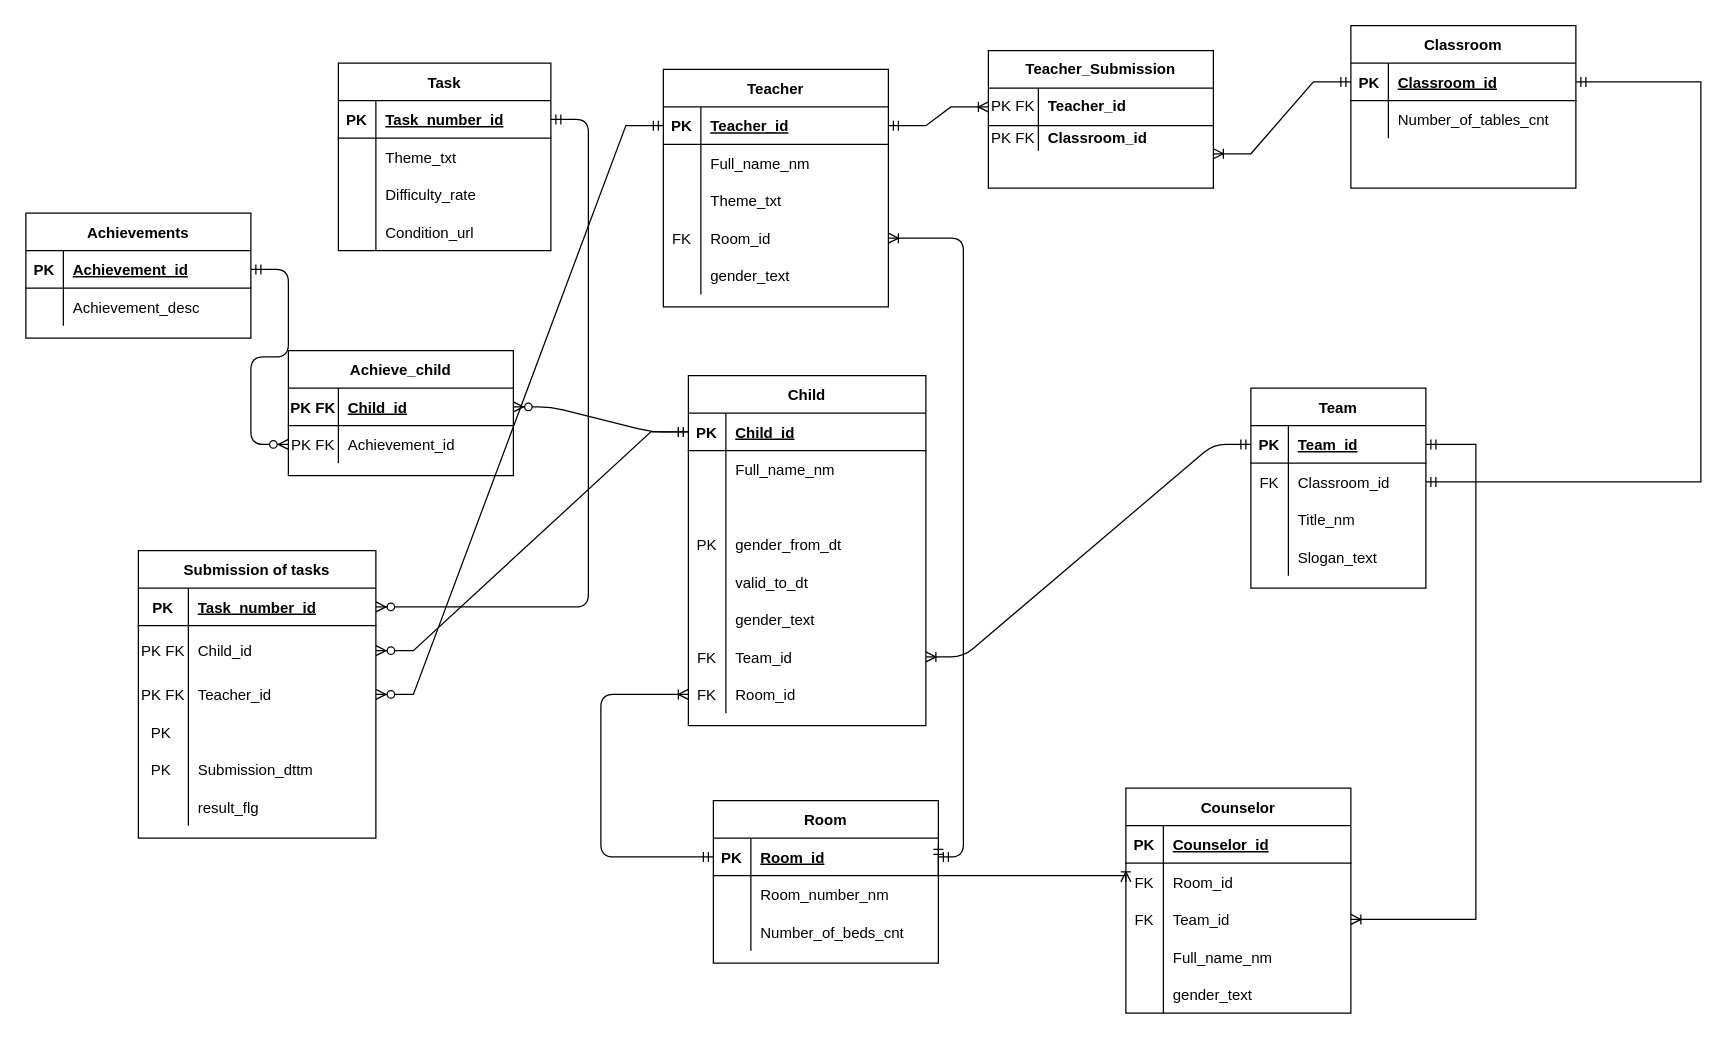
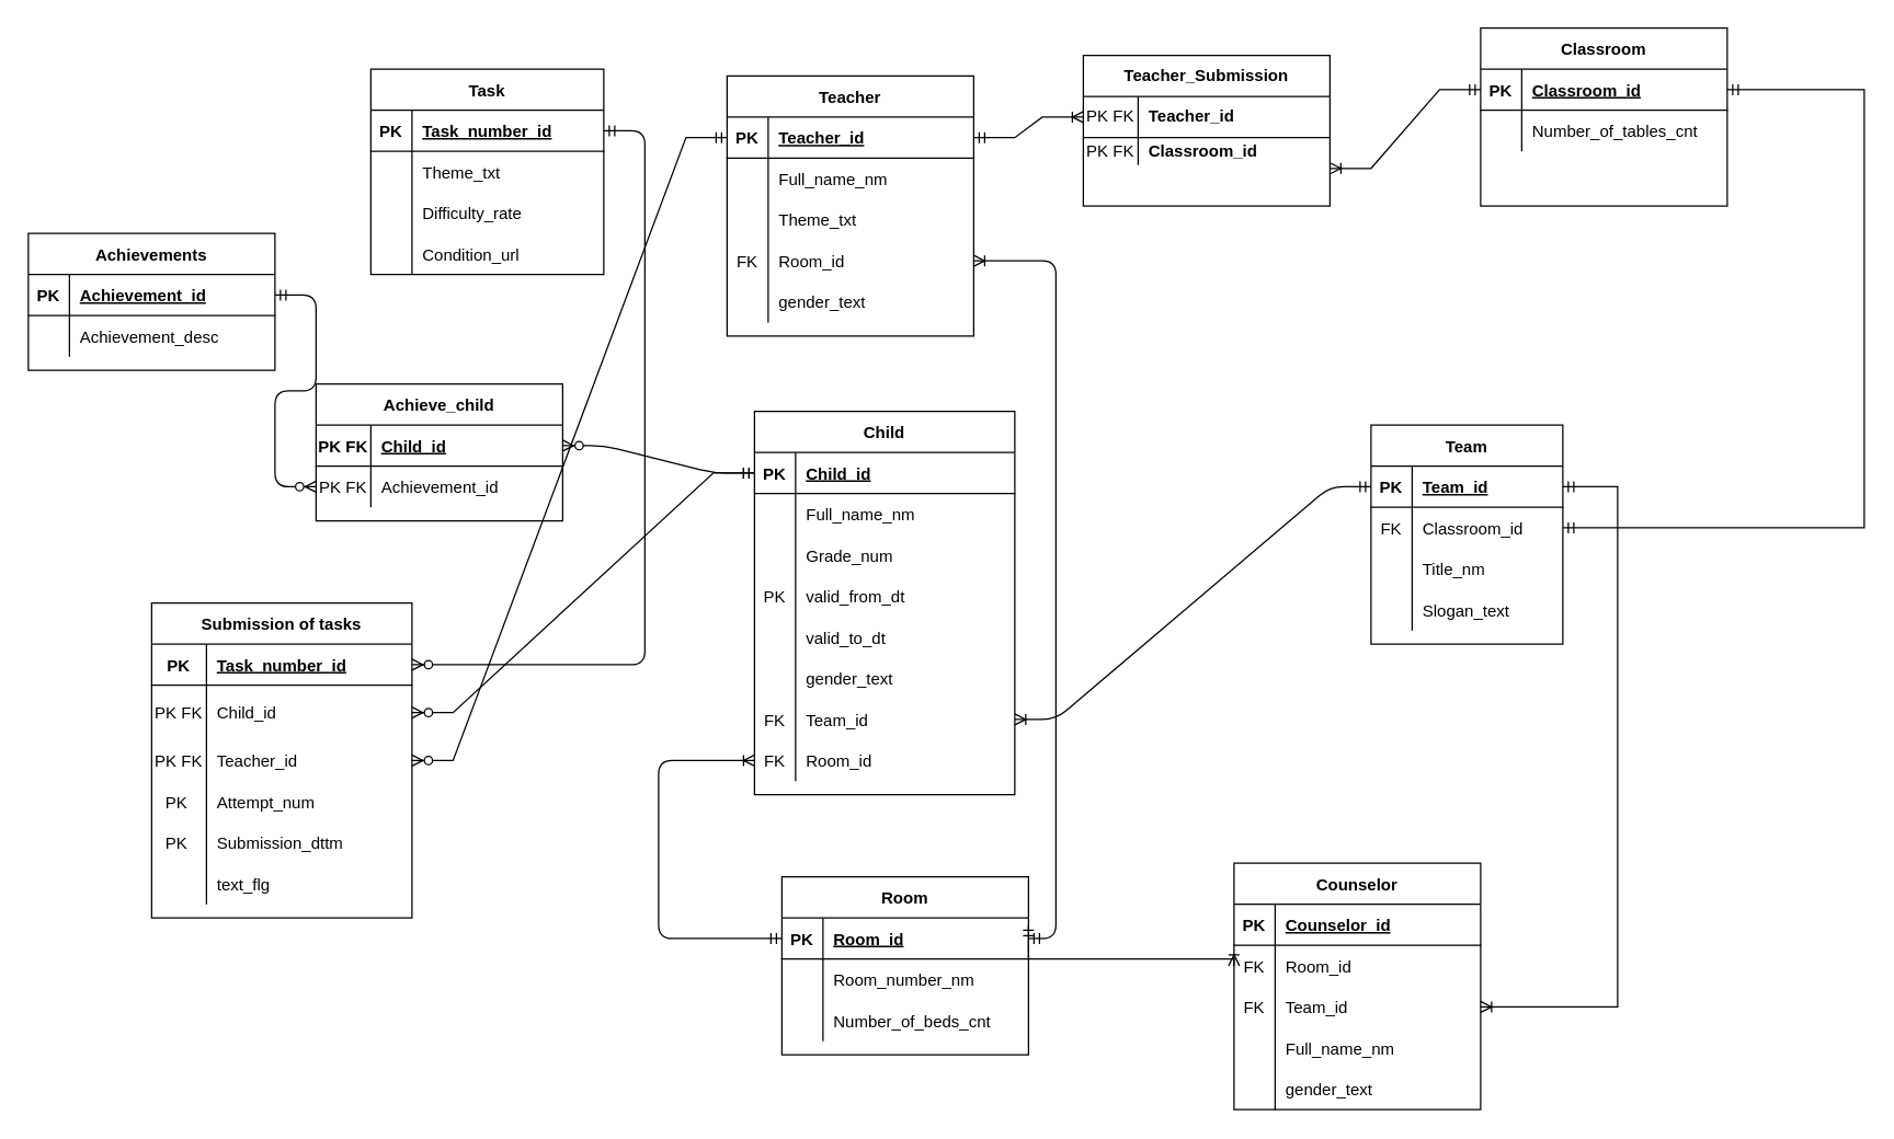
+ <mxCell id="68" value="Grade_num" style="shape=partialRectangle;connectable=0;fillColor=none;top=0;left=0;bottom=0;right=0;align=left;spacingLeft=6;overflow=hidden;" parent="66" vertex="1"><mxGeometry x="30" width="160" height="30" as="geometry" /></mxCell>
- <mxCell id="71" value="gender_from_dt" style="shape=partialRectangle;connectable=0;fillColor=none;top=0;left=0;bottom=0;right=0;align=left;spacingLeft=6;overflow=hidden;" parent="69" vertex="1"><mxGeometry x="30" width="160" height="30" as="geometry" /></mxCell>
+ <mxCell id="71" value="valid_from_dt" style="shape=partialRectangle;connectable=0;fillColor=none;top=0;left=0;bottom=0;right=0;align=left;spacingLeft=6;overflow=hidden;" parent="69" vertex="1"><mxGeometry x="30" width="160" height="30" as="geometry" /></mxCell>
+ <mxCell id="52" value="Attempt_num" style="shape=partialRectangle;connectable=0;fillColor=none;top=0;left=0;bottom=0;right=0;align=left;spacingLeft=6;overflow=hidden;" parent="50" vertex="1"><mxGeometry x="40" width="150" height="30" as="geometry" /></mxCell>
- <mxCell id="58" value="result_flg" style="shape=partialRectangle;connectable=0;fillColor=none;top=0;left=0;bottom=0;right=0;align=left;spacingLeft=6;overflow=hidden;" parent="56" vertex="1"><mxGeometry x="40" width="150" height="30" as="geometry" /></mxCell>
+ <mxCell id="58" value="text_flg" style="shape=partialRectangle;connectable=0;fillColor=none;top=0;left=0;bottom=0;right=0;align=left;spacingLeft=6;overflow=hidden;" parent="56" vertex="1"><mxGeometry x="40" width="150" height="30" as="geometry" /></mxCell>
